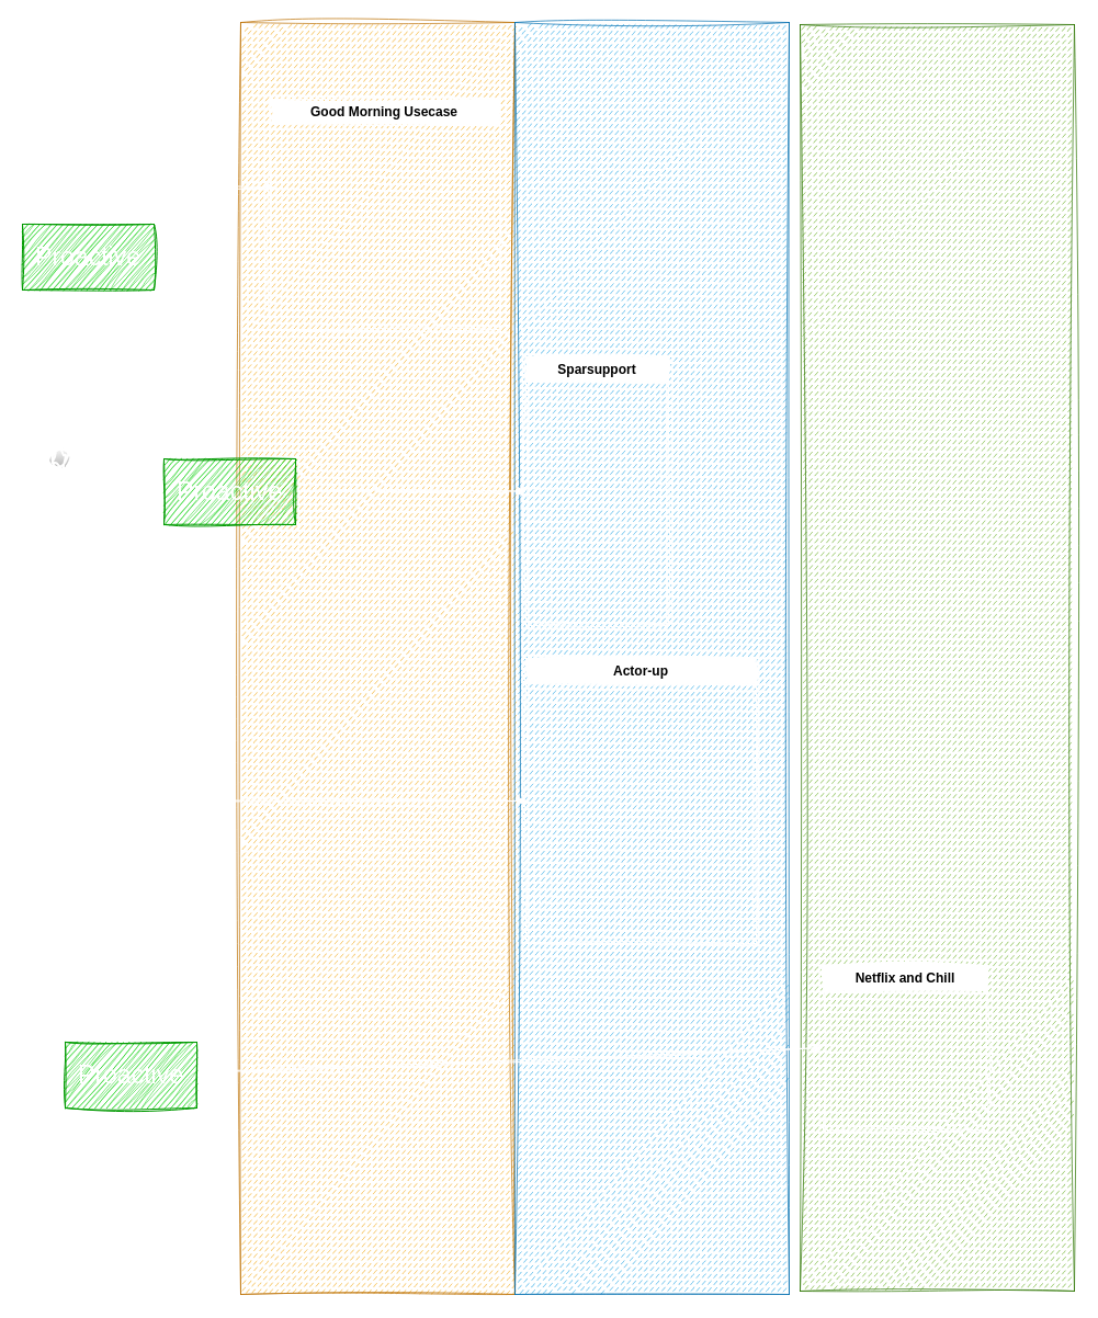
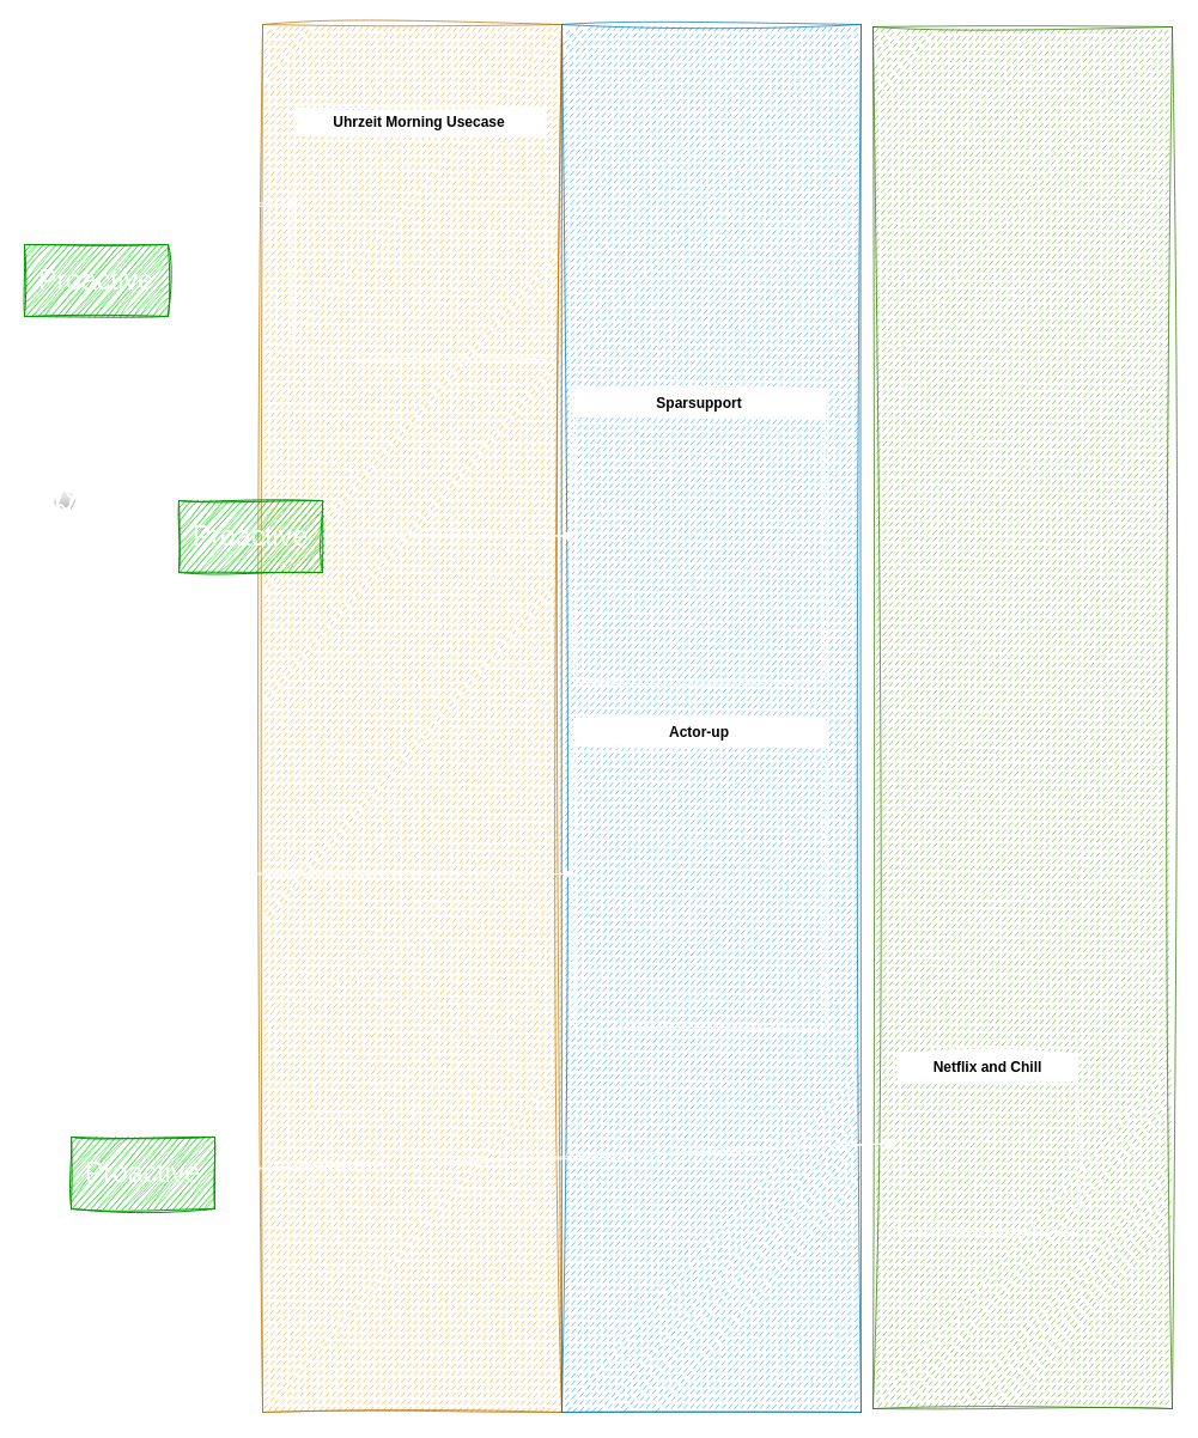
- <mxCell id="13" value="Good Morning Usecase" style="swimlane;whiteSpace=wrap;html=1;rounded=0;fontColor=#000000;strokeColor=#FFFFFF;labelBackgroundColor=none;startSize=23;sketch=1;curveFitting=1;jiggle=2;" parent="1" vertex="1"><mxGeometry x="245" y="90" width="210" height="210" as="geometry" /></mxCell>
+ <mxCell id="13" value="Uhrzeit Morning Usecase" style="swimlane;whiteSpace=wrap;html=1;rounded=0;fontColor=#000000;strokeColor=#FFFFFF;labelBackgroundColor=none;startSize=23;sketch=1;curveFitting=1;jiggle=2;" parent="1" vertex="1"><mxGeometry x="245" y="90" width="210" height="210" as="geometry" /></mxCell>
- <mxCell id="7" value="Sparsupport" style="swimlane;whiteSpace=wrap;html=1;rounded=0;fontColor=#000000;strokeColor=#FFFFFF;fillStyle=solid;labelBackgroundColor=none;sketch=1;curveFitting=1;jiggle=2;" parent="1" vertex="1"><mxGeometry x="479" y="325" width="130" height="245" as="geometry" /></mxCell>
+ <mxCell id="7" value="Sparsupport" style="swimlane;whiteSpace=wrap;html=1;rounded=0;fontColor=#000000;strokeColor=#FFFFFF;fillStyle=solid;labelBackgroundColor=none;sketch=1;curveFitting=1;jiggle=2;" parent="1" vertex="1"><mxGeometry x="479" y="325" width="210" height="245" as="geometry" /></mxCell>
